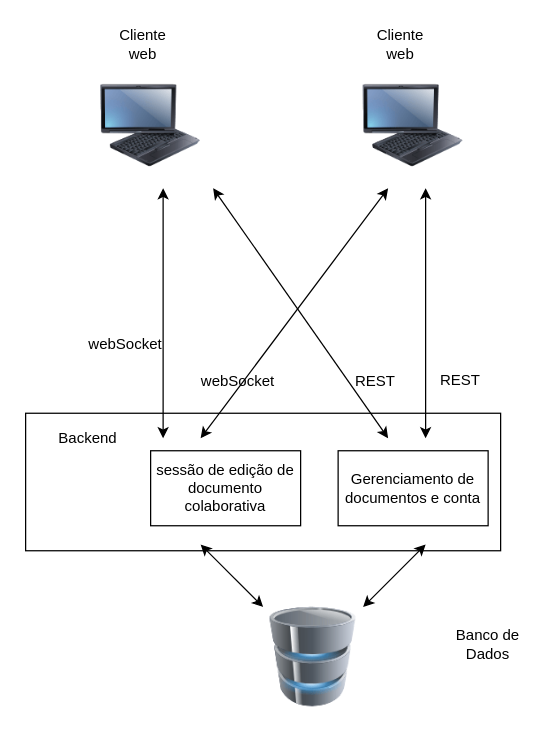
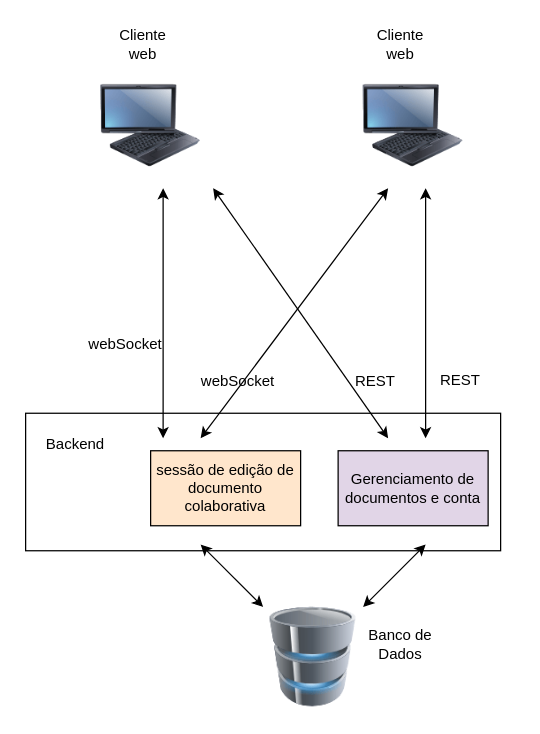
- <mxCell id="21" value="Backend" style="text;html=1;strokeColor=none;fillColor=none;align=center;verticalAlign=middle;whiteSpace=wrap;rounded=0;" vertex="1" parent="1"><mxGeometry x="40" y="335" width="60" height="30" as="geometry" /></mxCell>
+ <mxCell id="21" value="Backend" style="text;html=1;strokeColor=none;fillColor=none;align=center;verticalAlign=middle;whiteSpace=wrap;rounded=0;" vertex="1" parent="1"><mxGeometry x="30" y="340" width="60" height="30" as="geometry" /></mxCell>
- <mxCell id="9" value="sessão de edição de documento colaborativa" style="rounded=0;whiteSpace=wrap;html=1;" vertex="1" parent="1"><mxGeometry x="120" y="360" width="120" height="60" as="geometry" /></mxCell>
+ <mxCell id="9" value="sessão de edição de documento colaborativa" style="rounded=0;whiteSpace=wrap;html=1;fillColor=#ffe6cc;" vertex="1" parent="1"><mxGeometry x="120" y="360" width="120" height="60" as="geometry" /></mxCell>
- <mxCell id="8" value="&lt;div&gt;Gerenciamento de&lt;/div&gt;&lt;div&gt;documentos e conta&lt;/div&gt;" style="rounded=0;whiteSpace=wrap;html=1;" vertex="1" parent="1"><mxGeometry x="270" y="360" width="120" height="60" as="geometry" /></mxCell>
+ <mxCell id="8" value="&lt;div&gt;Gerenciamento de&lt;/div&gt;&lt;div&gt;documentos e conta&lt;/div&gt;" style="rounded=0;whiteSpace=wrap;html=1;fillColor=#e1d5e7;" vertex="1" parent="1"><mxGeometry x="270" y="360" width="120" height="60" as="geometry" /></mxCell>
- <mxCell id="20" value="Banco de Dados" style="text;html=1;strokeColor=none;fillColor=none;align=center;verticalAlign=middle;whiteSpace=wrap;rounded=0;" vertex="1" parent="1"><mxGeometry x="360" y="500" width="60" height="30" as="geometry" /></mxCell>
+ <mxCell id="20" value="Banco de Dados" style="text;html=1;strokeColor=none;fillColor=none;align=center;verticalAlign=middle;whiteSpace=wrap;rounded=0;" vertex="1" parent="1"><mxGeometry x="290" y="500" width="60" height="30" as="geometry" /></mxCell>
